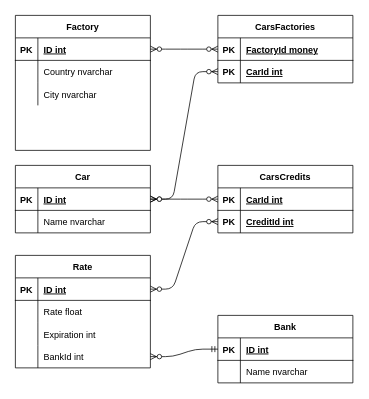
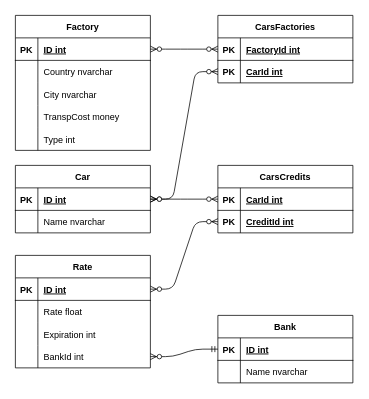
- <mxCell id="48" value="FactoryId money" style="shape=partialRectangle;connectable=0;fillColor=none;top=0;left=0;bottom=0;right=0;align=left;spacingLeft=6;fontStyle=5;overflow=hidden;" vertex="1" parent="46"><mxGeometry x="30" width="150" height="30" as="geometry" /></mxCell>
+ <mxCell id="48" value="FactoryId int" style="shape=partialRectangle;connectable=0;fillColor=none;top=0;left=0;bottom=0;right=0;align=left;spacingLeft=6;fontStyle=5;overflow=hidden;" vertex="1" parent="46"><mxGeometry x="30" width="150" height="30" as="geometry" /></mxCell>
+ <mxCell id="21" value="TranspCost money" style="shape=partialRectangle;connectable=0;fillColor=none;top=0;left=0;bottom=0;right=0;align=left;spacingLeft=6;overflow=hidden;" vertex="1" parent="19"><mxGeometry x="30" width="150" height="30" as="geometry" /></mxCell>
+ <mxCell id="24" value="Type int" style="shape=partialRectangle;connectable=0;fillColor=none;top=0;left=0;bottom=0;right=0;align=left;spacingLeft=6;overflow=hidden;" vertex="1" parent="22"><mxGeometry x="30" width="150" height="30" as="geometry" /></mxCell>
